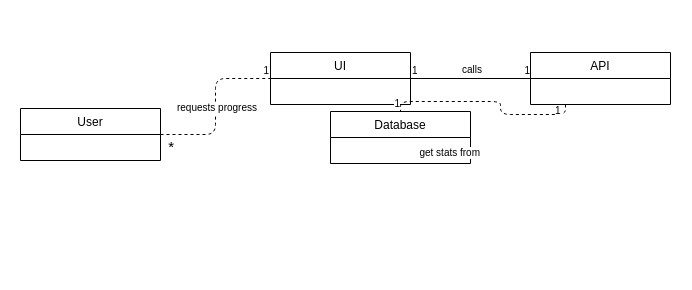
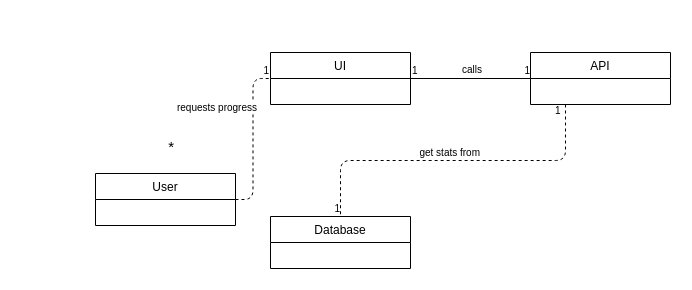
- <mxCell id="17" value="get stats from" style="resizable=0;html=1;align=right;verticalAlign=bottom;labelBackgroundColor=#ffffff;fontSize=10;" parent="1" connectable="0" vertex="1"><mxGeometry x="490" y="104" as="geometry"><mxPoint x="-10" y="56" as="offset" /></mxGeometry></mxCell>
+ <mxCell id="17" value="get stats from" style="resizable=0;html=1;align=right;verticalAlign=bottom;labelBackgroundColor=#ffffff;fontSize=10;fillColor=#f8cecc;" parent="1" connectable="0" vertex="1"><mxGeometry x="490" y="104" as="geometry"><mxPoint x="-10" y="56" as="offset" /></mxGeometry></mxCell>
- <mxCell id="2" value="User" style="swimlane;fontStyle=0;childLayout=stackLayout;horizontal=1;startSize=26;fillColor=none;horizontalStack=0;resizeParent=1;resizeParentMax=0;resizeLast=0;collapsible=1;marginBottom=0;" parent="1" vertex="1"><mxGeometry x="20" y="108" width="140" height="52" as="geometry"><mxRectangle x="120" y="80" width="90" height="26" as="alternateBounds" /></mxGeometry></mxCell>
+ <mxCell id="2" value="User" style="swimlane;fontStyle=0;childLayout=stackLayout;horizontal=1;startSize=26;fillColor=none;horizontalStack=0;resizeParent=1;resizeParentMax=0;resizeLast=0;collapsible=1;marginBottom=0;" parent="1" vertex="1"><mxGeometry x="95" y="173" width="140" height="52" as="geometry"><mxRectangle x="120" y="80" width="90" height="26" as="alternateBounds" /></mxGeometry></mxCell>
- <mxCell id="3" value="Database" style="swimlane;fontStyle=0;childLayout=stackLayout;horizontal=1;startSize=26;fillColor=none;horizontalStack=0;resizeParent=1;resizeParentMax=0;resizeLast=0;collapsible=1;marginBottom=0;" parent="1" vertex="1"><mxGeometry x="330" y="111" width="140" height="52" as="geometry" /></mxCell>
+ <mxCell id="3" value="Database" style="swimlane;fontStyle=0;childLayout=stackLayout;horizontal=1;startSize=26;fillColor=none;horizontalStack=0;resizeParent=1;resizeParentMax=0;resizeLast=0;collapsible=1;marginBottom=0;" parent="1" vertex="1"><mxGeometry x="270" y="216" width="140" height="52" as="geometry" /></mxCell>
